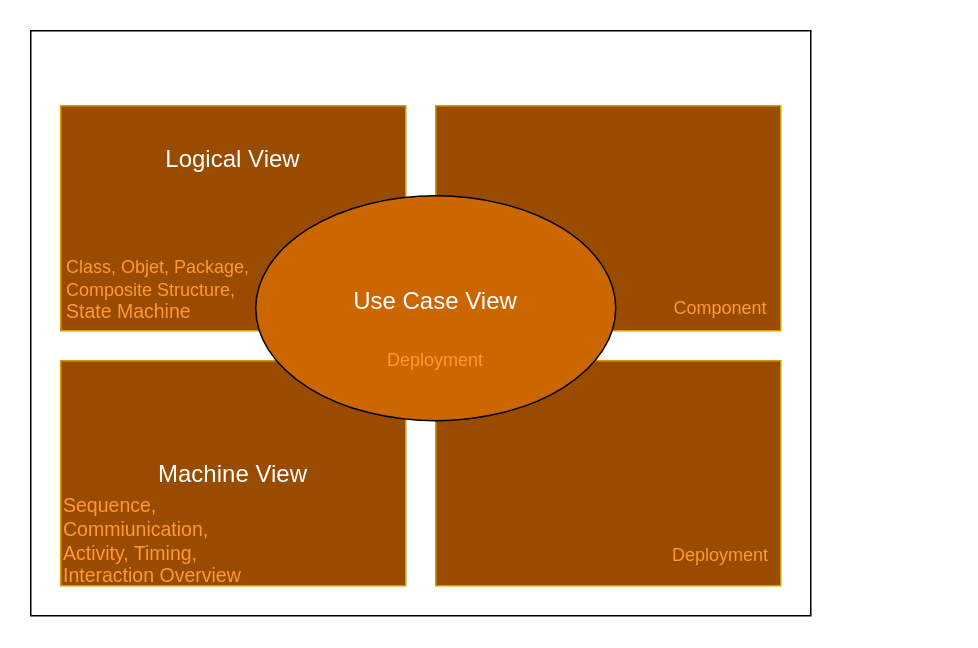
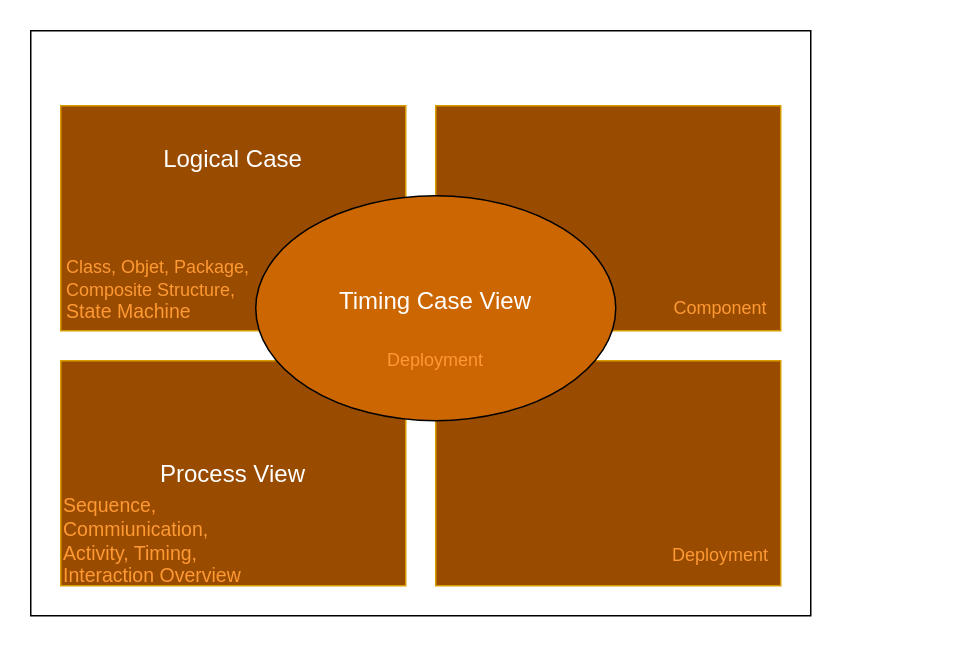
- <mxCell id="9" value="Logical View" style="text;html=1;align=center;verticalAlign=middle;whiteSpace=wrap;rounded=0;fontSize=16;fontColor=#FFFFFF;" vertex="1" parent="1"><mxGeometry x="40" y="90" width="230" height="30" as="geometry" /></mxCell>
+ <mxCell id="9" value="Logical Case" style="text;html=1;align=center;verticalAlign=middle;whiteSpace=wrap;rounded=0;fontSize=16;fontColor=#FFFFFF;" vertex="1" parent="1"><mxGeometry x="40" y="90" width="230" height="30" as="geometry" /></mxCell>
- <mxCell id="15" value="Use Case View" style="text;html=1;align=center;verticalAlign=middle;whiteSpace=wrap;rounded=0;fontSize=16;labelBackgroundColor=none;fontColor=#FFFFFF;" vertex="1" parent="1"><mxGeometry x="175" y="185" width="230" height="30" as="geometry" /></mxCell>
+ <mxCell id="15" value="Timing Case View" style="text;html=1;align=center;verticalAlign=middle;whiteSpace=wrap;rounded=0;fontSize=16;labelBackgroundColor=none;fontColor=#FFFFFF;" vertex="1" parent="1"><mxGeometry x="175" y="185" width="230" height="30" as="geometry" /></mxCell>
- <mxCell id="10" value="Machine View" style="text;html=1;align=center;verticalAlign=middle;whiteSpace=wrap;rounded=0;fontSize=16;fontColor=#FFFFFF;" vertex="1" parent="1"><mxGeometry x="40" y="300" width="230" height="30" as="geometry" /></mxCell>
+ <mxCell id="10" value="Process View" style="text;html=1;align=center;verticalAlign=middle;whiteSpace=wrap;rounded=0;fontSize=16;fontColor=#FFFFFF;" vertex="1" parent="1"><mxGeometry x="40" y="300" width="230" height="30" as="geometry" /></mxCell>
